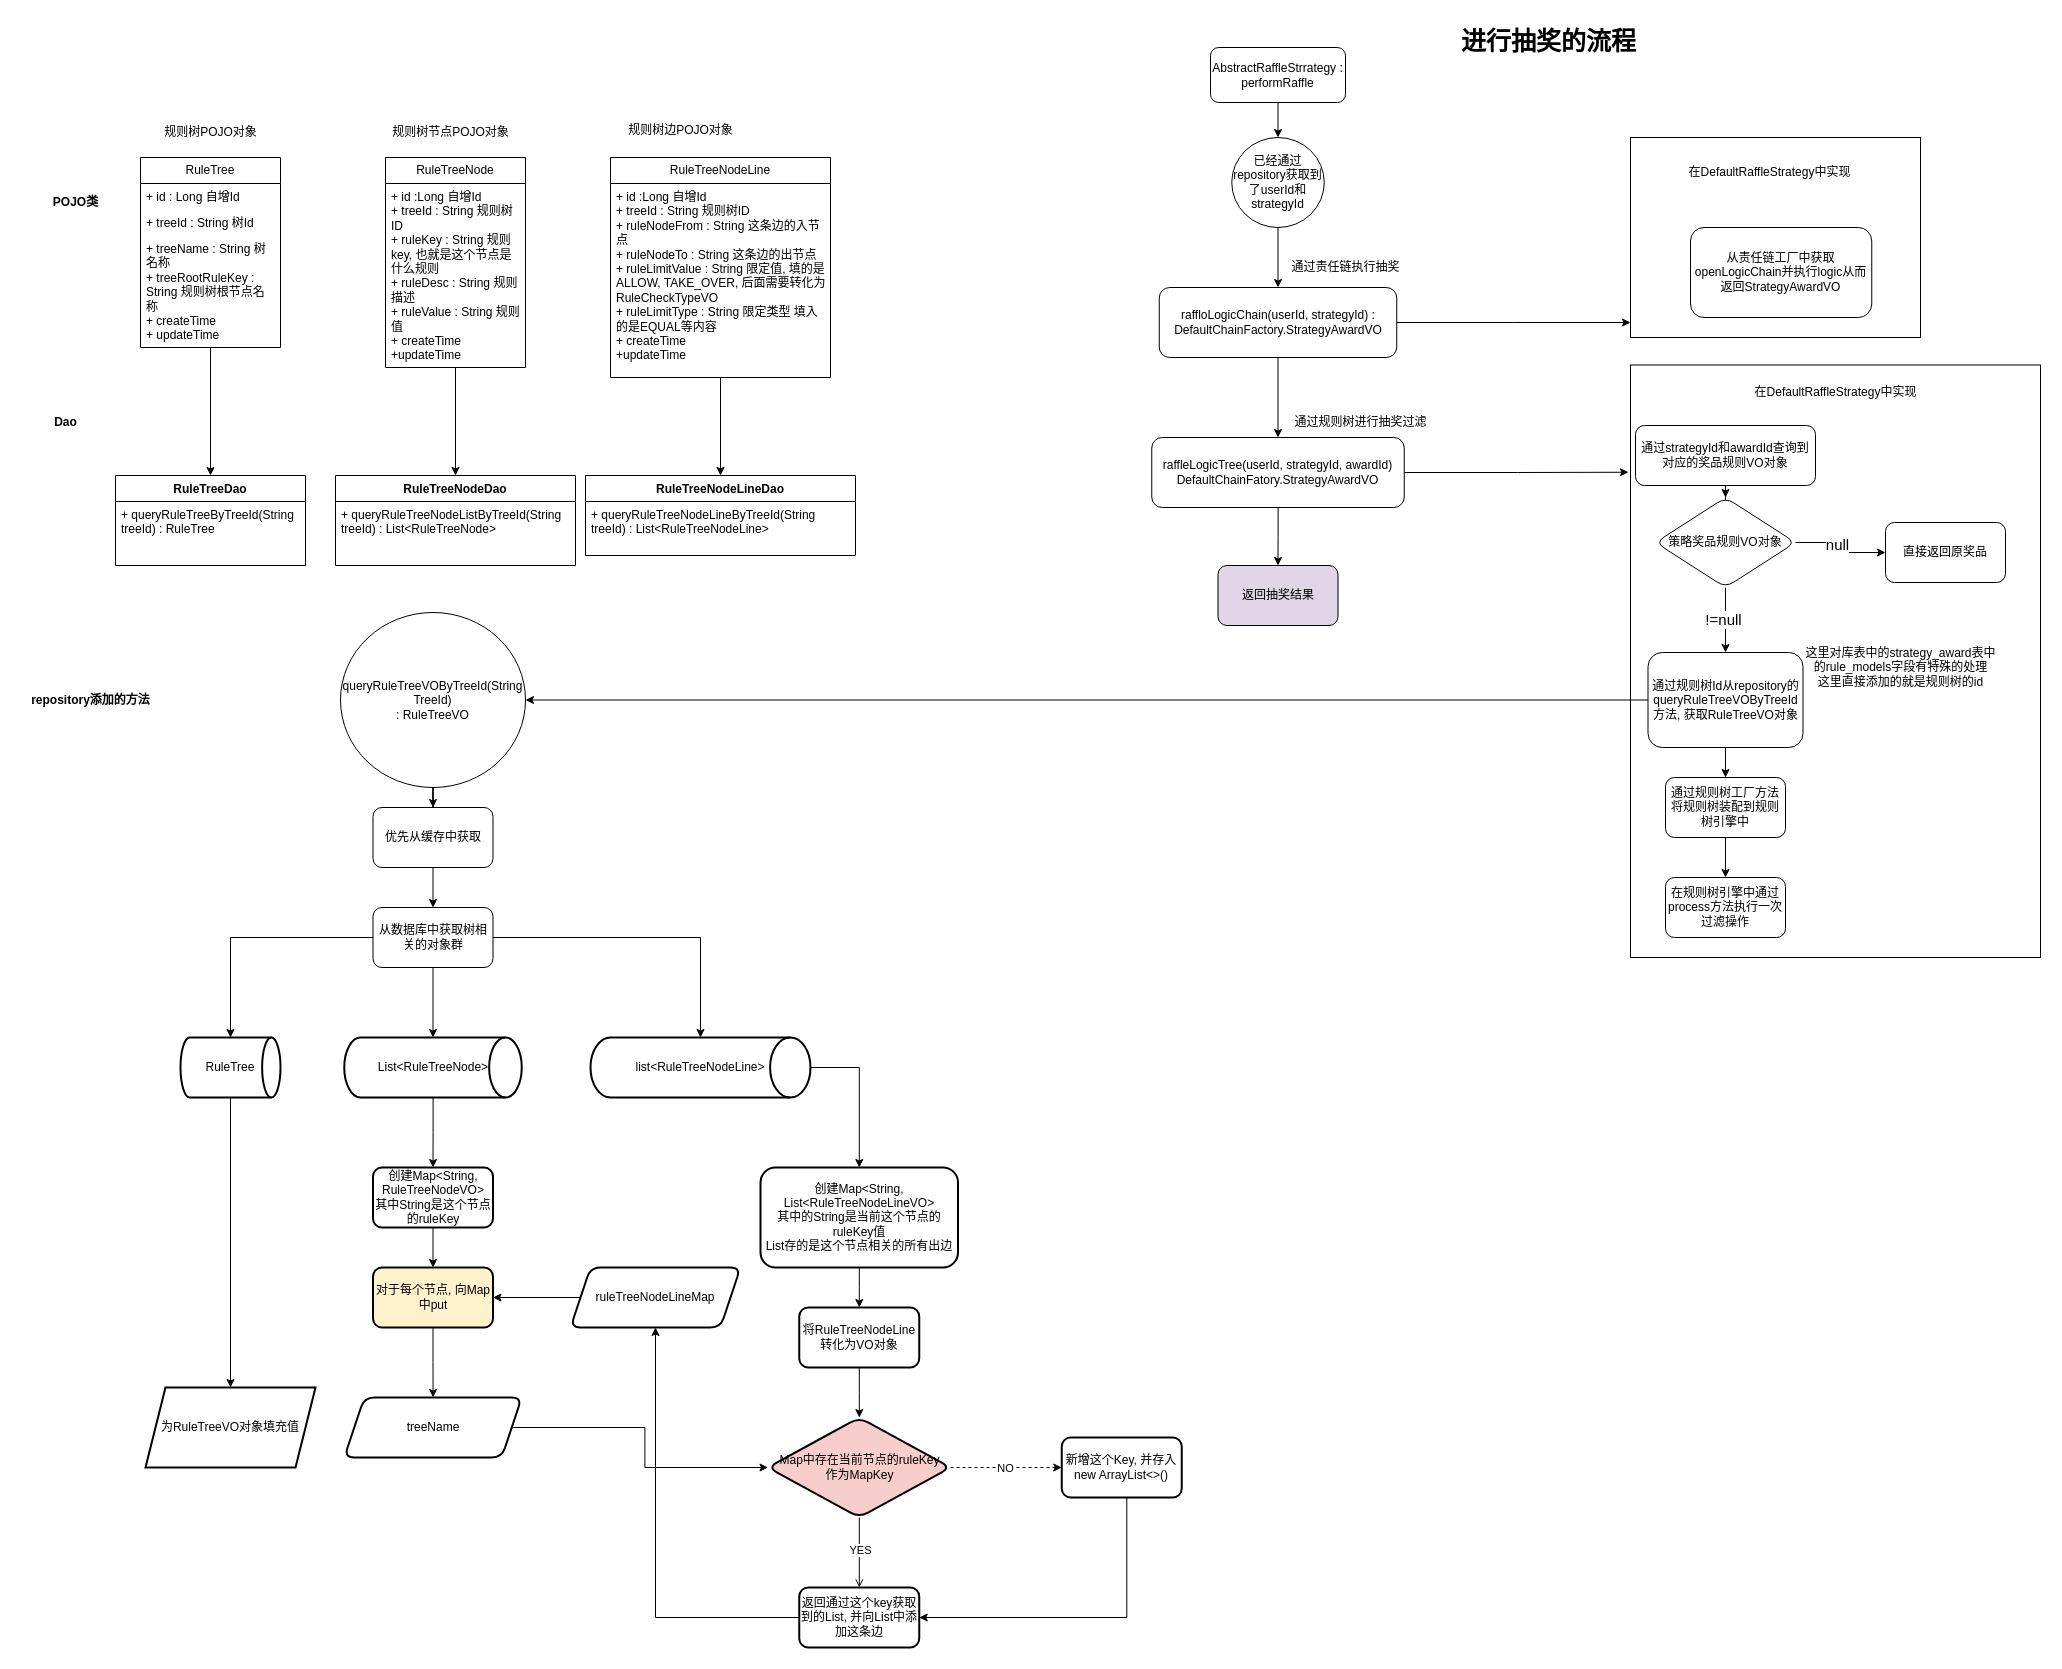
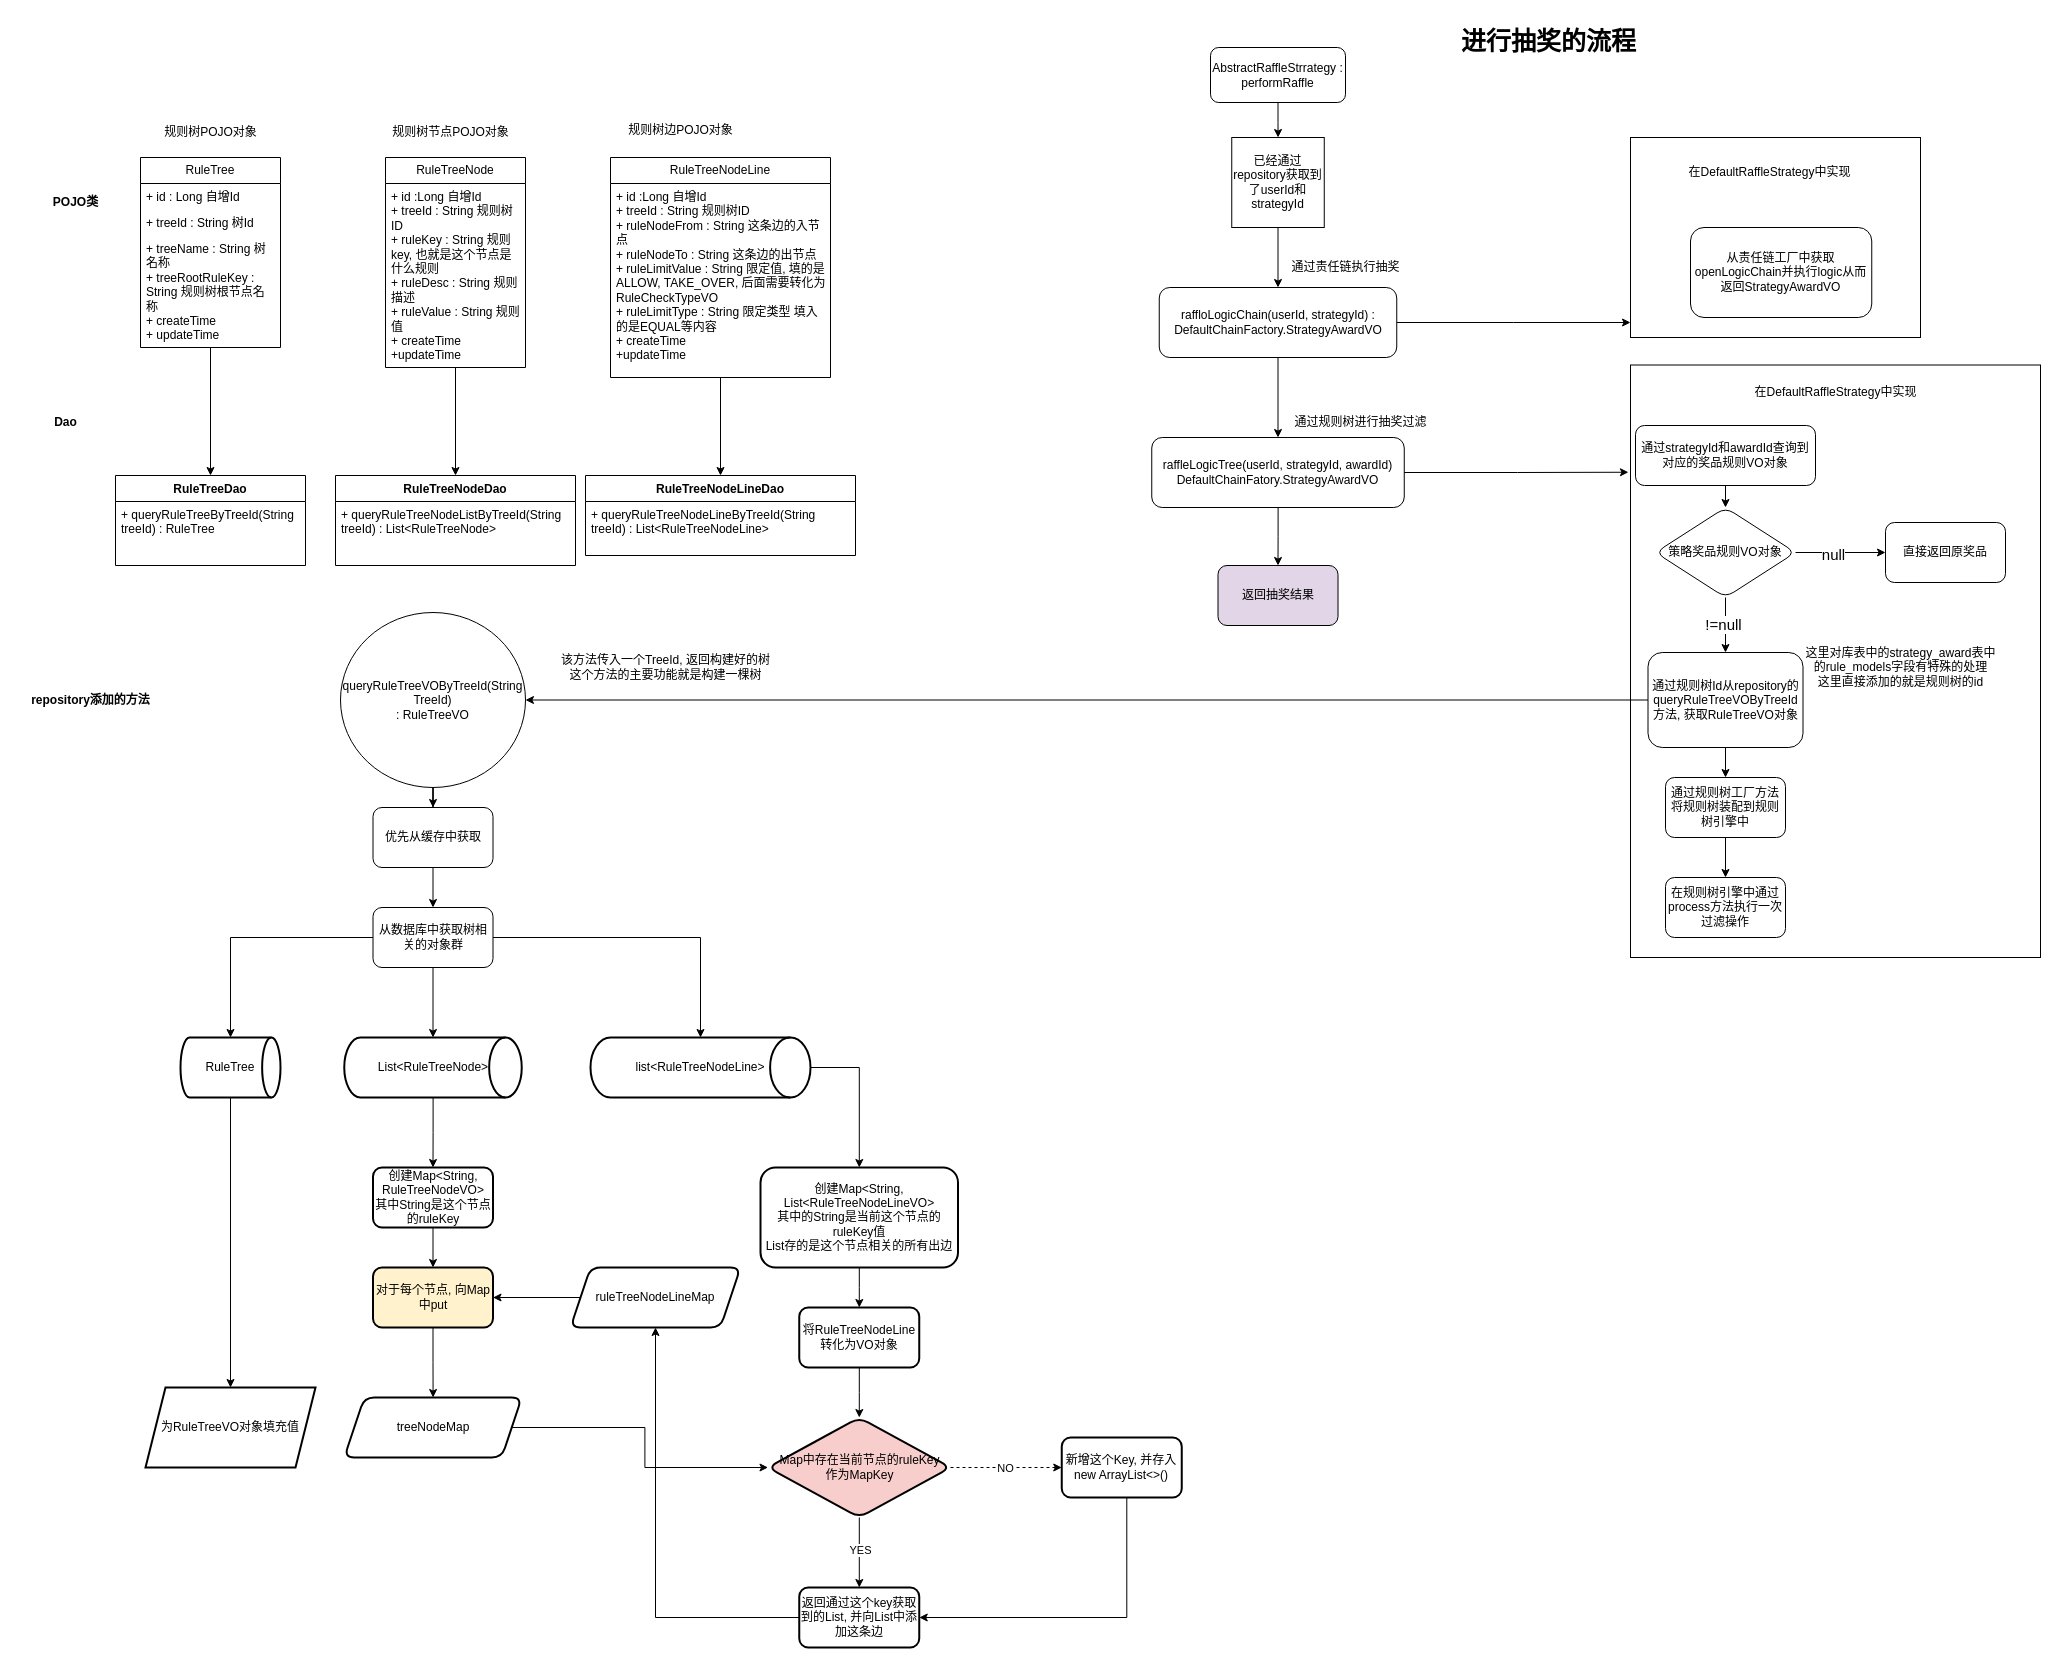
- <mxCell id="31" value="已经通过repository获取到了userId和strategyId" style="ellipse;whiteSpace=wrap;html=1;rounded=1;glass=0;strokeWidth=1;shadow=0;" vertex="1" parent="1"><mxGeometry x="1231.25" y="137" width="92.5" height="90" as="geometry" /></mxCell>
+ <mxCell id="31" value="已经通过repository获取到了userId和strategyId" style="whiteSpace=wrap;html=1;glass=0;strokeWidth=1;shadow=0;rounded=0;" vertex="1" parent="1"><mxGeometry x="1231.25" y="137" width="92.5" height="90" as="geometry" /></mxCell>
- <mxCell id="49" value="策略奖品规则VO对象" style="rhombus;whiteSpace=wrap;html=1;rounded=1;" vertex="1" parent="1"><mxGeometry x="1655" y="497" width="140" height="90" as="geometry" /></mxCell>
+ <mxCell id="49" value="策略奖品规则VO对象" style="rhombus;whiteSpace=wrap;html=1;rounded=1;" vertex="1" parent="1"><mxGeometry x="1655" y="507" width="140" height="90" as="geometry" /></mxCell>
+ <mxCell id="61" value="该方法传入一个TreeId, 返回构建好的树&lt;br&gt;这个方法的主要功能就是构建一棵树" style="text;html=1;align=center;verticalAlign=middle;resizable=0;points=[];autosize=1;strokeColor=none;fillColor=none;" vertex="1" parent="1"><mxGeometry x="550" y="647" width="230" height="40" as="geometry" /></mxCell>
- <mxCell id="94" value="treeName" style="shape=parallelogram;perimeter=parallelogramPerimeter;whiteSpace=wrap;html=1;fixedSize=1;rounded=1;strokeWidth=2;" vertex="1" parent="1"><mxGeometry x="343.75" y="1397" width="177.5" height="60" as="geometry" /></mxCell>
+ <mxCell id="94" value="treeNodeMap" style="shape=parallelogram;perimeter=parallelogramPerimeter;whiteSpace=wrap;html=1;fixedSize=1;rounded=1;strokeWidth=2;" vertex="1" parent="1"><mxGeometry x="343.75" y="1397" width="177.5" height="60" as="geometry" /></mxCell>
- <mxCell id="80" value="" style="edgeStyle=orthogonalEdgeStyle;rounded=0;orthogonalLoop=1;jettySize=auto;html=1;endArrow=open;" edge="1" parent="1" source="82" target="86"><mxGeometry relative="1" as="geometry" /></mxCell>
+ <mxCell id="80" value="" style="edgeStyle=orthogonalEdgeStyle;rounded=0;orthogonalLoop=1;jettySize=auto;html=1;" edge="1" parent="1" source="82" target="86"><mxGeometry relative="1" as="geometry" /></mxCell>
